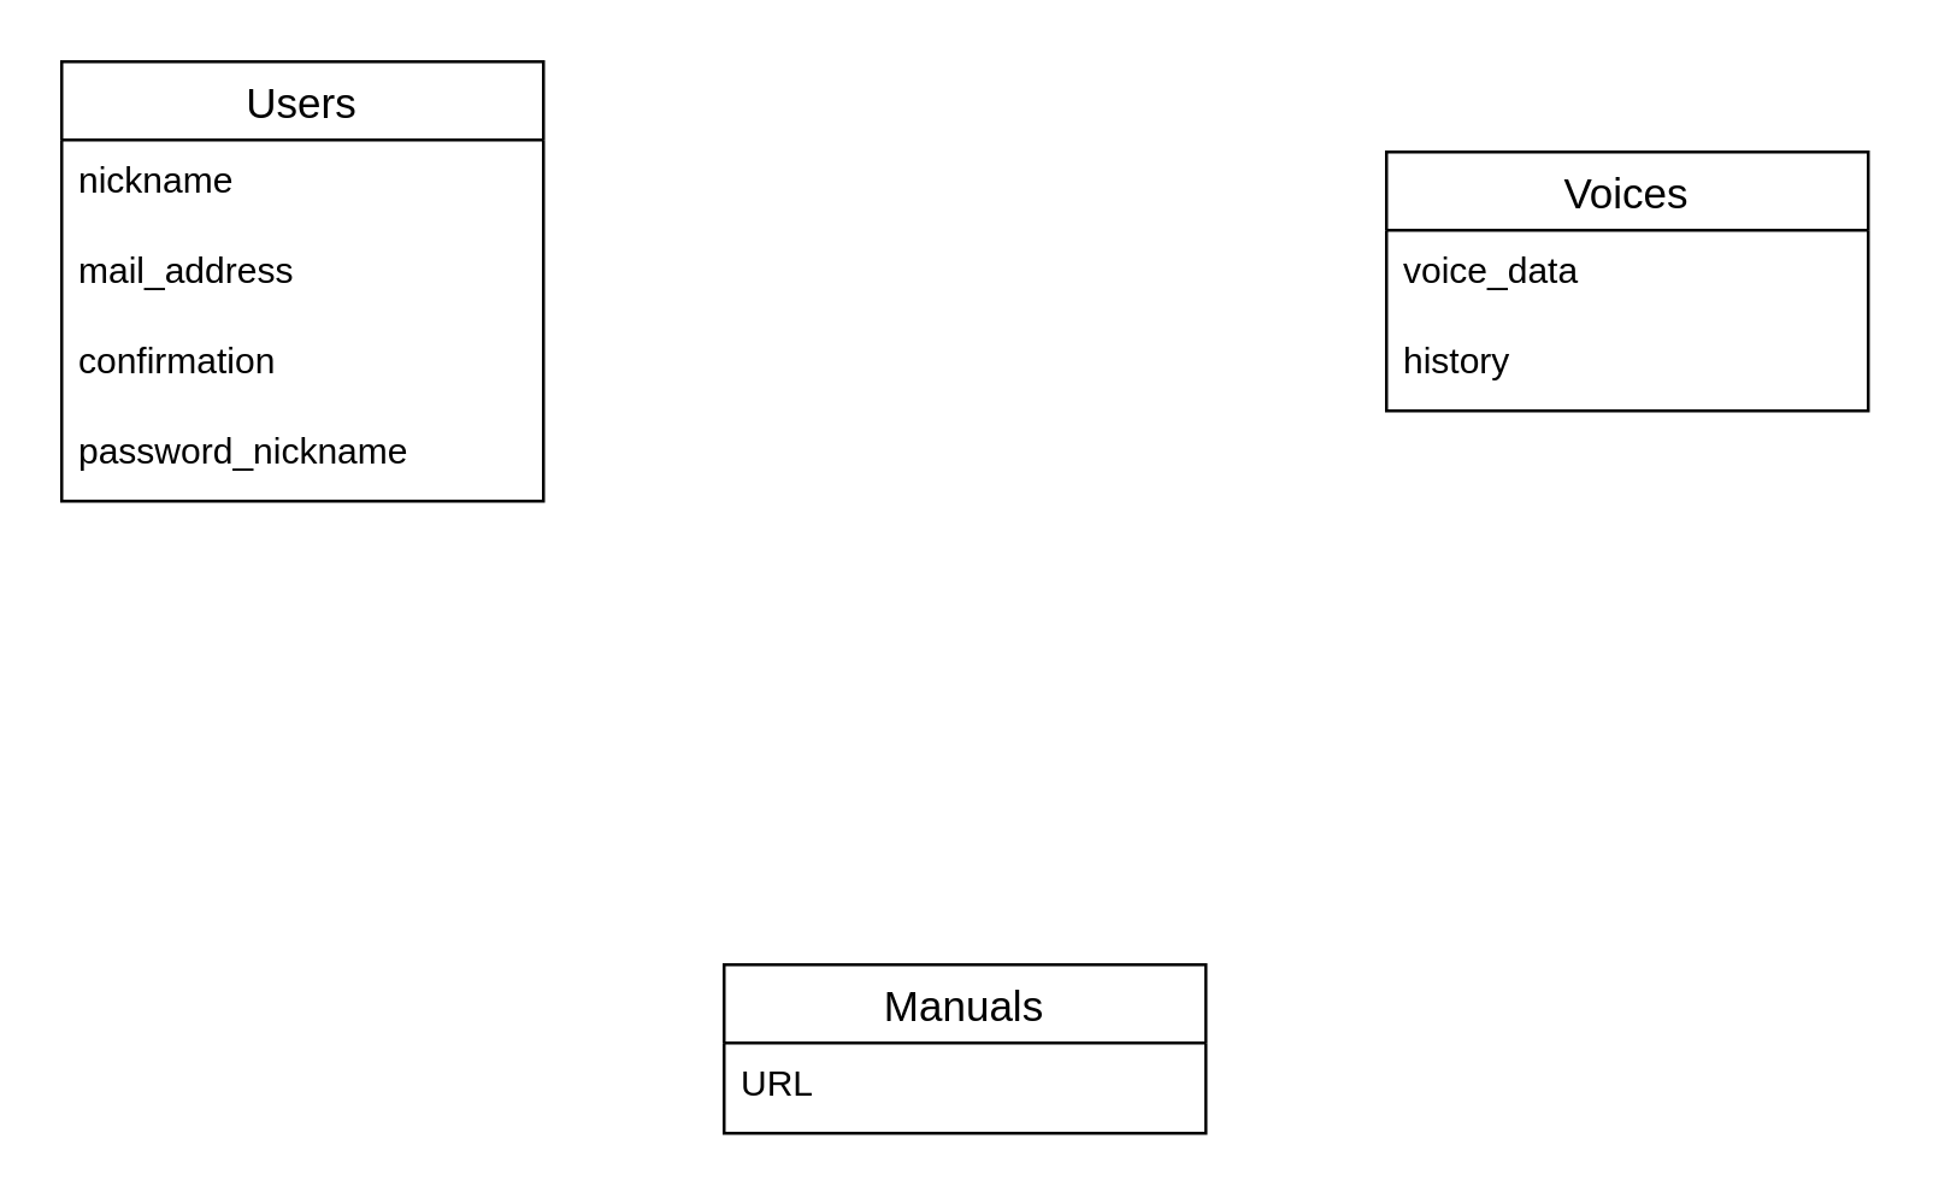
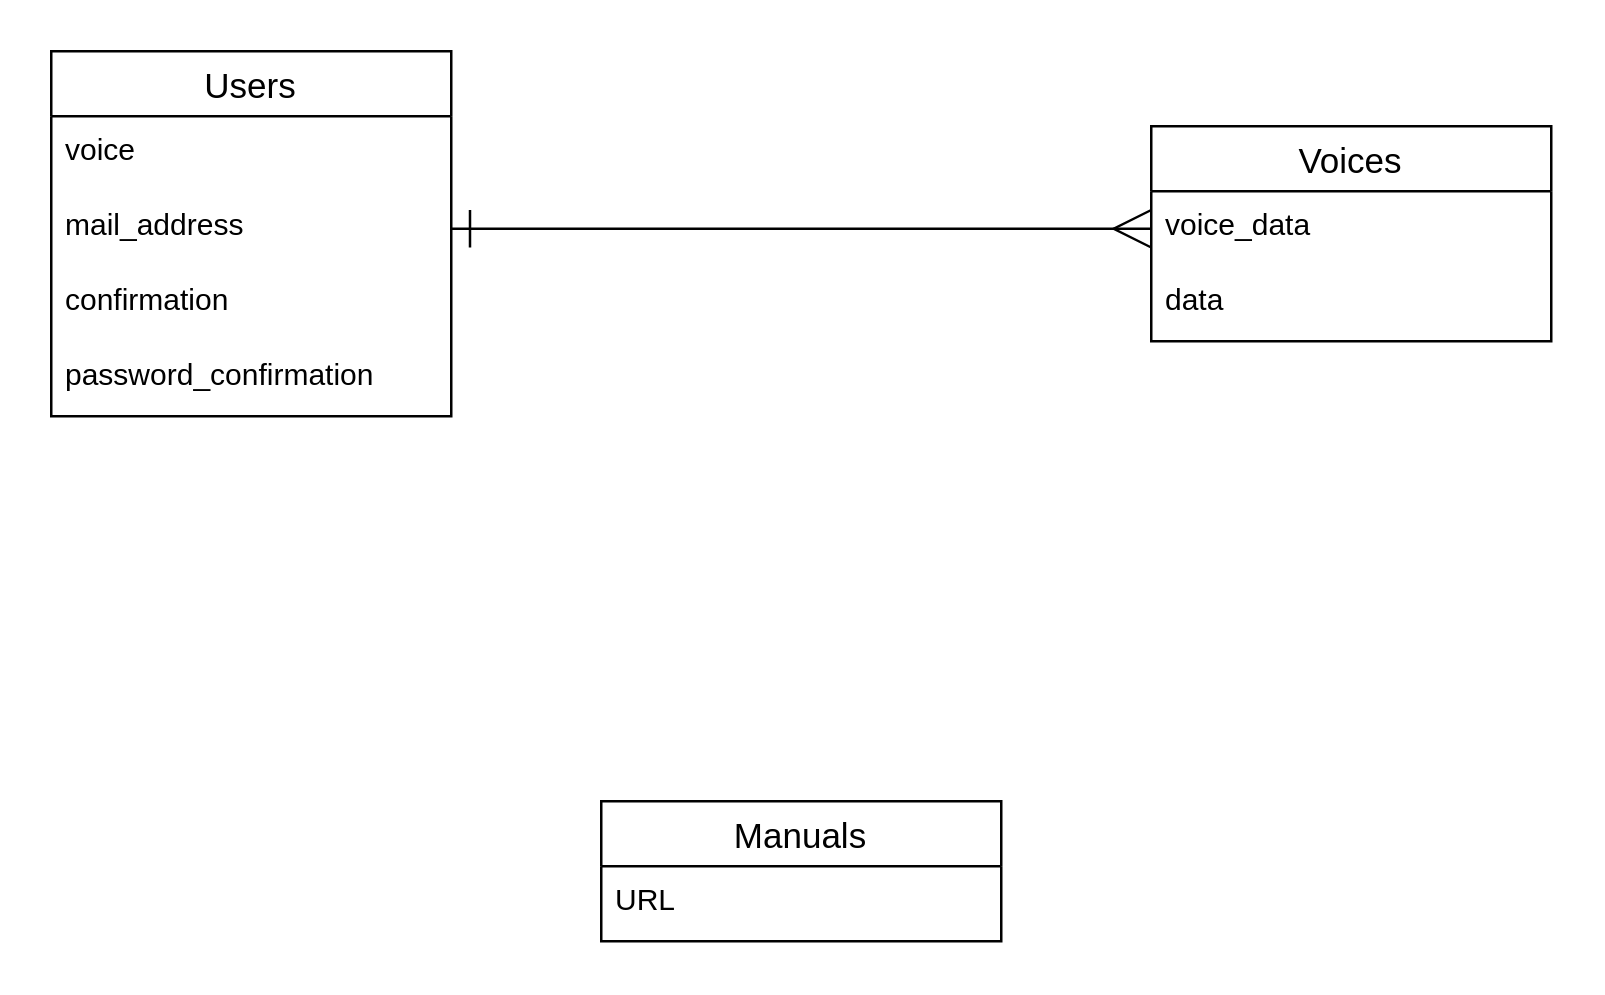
- <mxCell id="6" value="nickname" style="text;strokeColor=none;fillColor=none;spacingLeft=4;spacingRight=4;overflow=hidden;rotatable=0;points=[[0,0.5],[1,0.5]];portConstraint=eastwest;fontSize=12;" vertex="1" parent="5"><mxGeometry y="26" width="160" height="30" as="geometry" /></mxCell>
+ <mxCell id="6" value="voice" style="text;strokeColor=none;fillColor=none;spacingLeft=4;spacingRight=4;overflow=hidden;rotatable=0;points=[[0,0.5],[1,0.5]];portConstraint=eastwest;fontSize=12;" vertex="1" parent="5"><mxGeometry y="26" width="160" height="30" as="geometry" /></mxCell>
+ <mxCell id="10" style="edgeStyle=orthogonalEdgeStyle;curved=0;rounded=1;sketch=0;orthogonalLoop=1;jettySize=auto;html=1;exitX=1;exitY=0.5;exitDx=0;exitDy=0;entryX=0;entryY=0.5;entryDx=0;entryDy=0;endArrow=ERmany;endFill=0;startArrow=ERone;startFill=0;endSize=13;startSize=13;" edge="1" parent="1" source="7" target="3"><mxGeometry relative="1" as="geometry" /></mxCell>
- <mxCell id="4" value="history" style="text;strokeColor=none;fillColor=none;spacingLeft=4;spacingRight=4;overflow=hidden;rotatable=0;points=[[0,0.5],[1,0.5]];portConstraint=eastwest;fontSize=12;" vertex="1" parent="2"><mxGeometry y="56" width="160" height="30" as="geometry" /></mxCell>
+ <mxCell id="4" value="data" style="text;strokeColor=none;fillColor=none;spacingLeft=4;spacingRight=4;overflow=hidden;rotatable=0;points=[[0,0.5],[1,0.5]];portConstraint=eastwest;fontSize=12;" vertex="1" parent="2"><mxGeometry y="56" width="160" height="30" as="geometry" /></mxCell>
- <mxCell id="9" value="password_nickname" style="text;strokeColor=none;fillColor=none;spacingLeft=4;spacingRight=4;overflow=hidden;rotatable=0;points=[[0,0.5],[1,0.5]];portConstraint=eastwest;fontSize=12;" vertex="1" parent="5"><mxGeometry y="116" width="160" height="30" as="geometry" /></mxCell>
+ <mxCell id="9" value="password_confirmation" style="text;strokeColor=none;fillColor=none;spacingLeft=4;spacingRight=4;overflow=hidden;rotatable=0;points=[[0,0.5],[1,0.5]];portConstraint=eastwest;fontSize=12;" vertex="1" parent="5"><mxGeometry y="116" width="160" height="30" as="geometry" /></mxCell>
